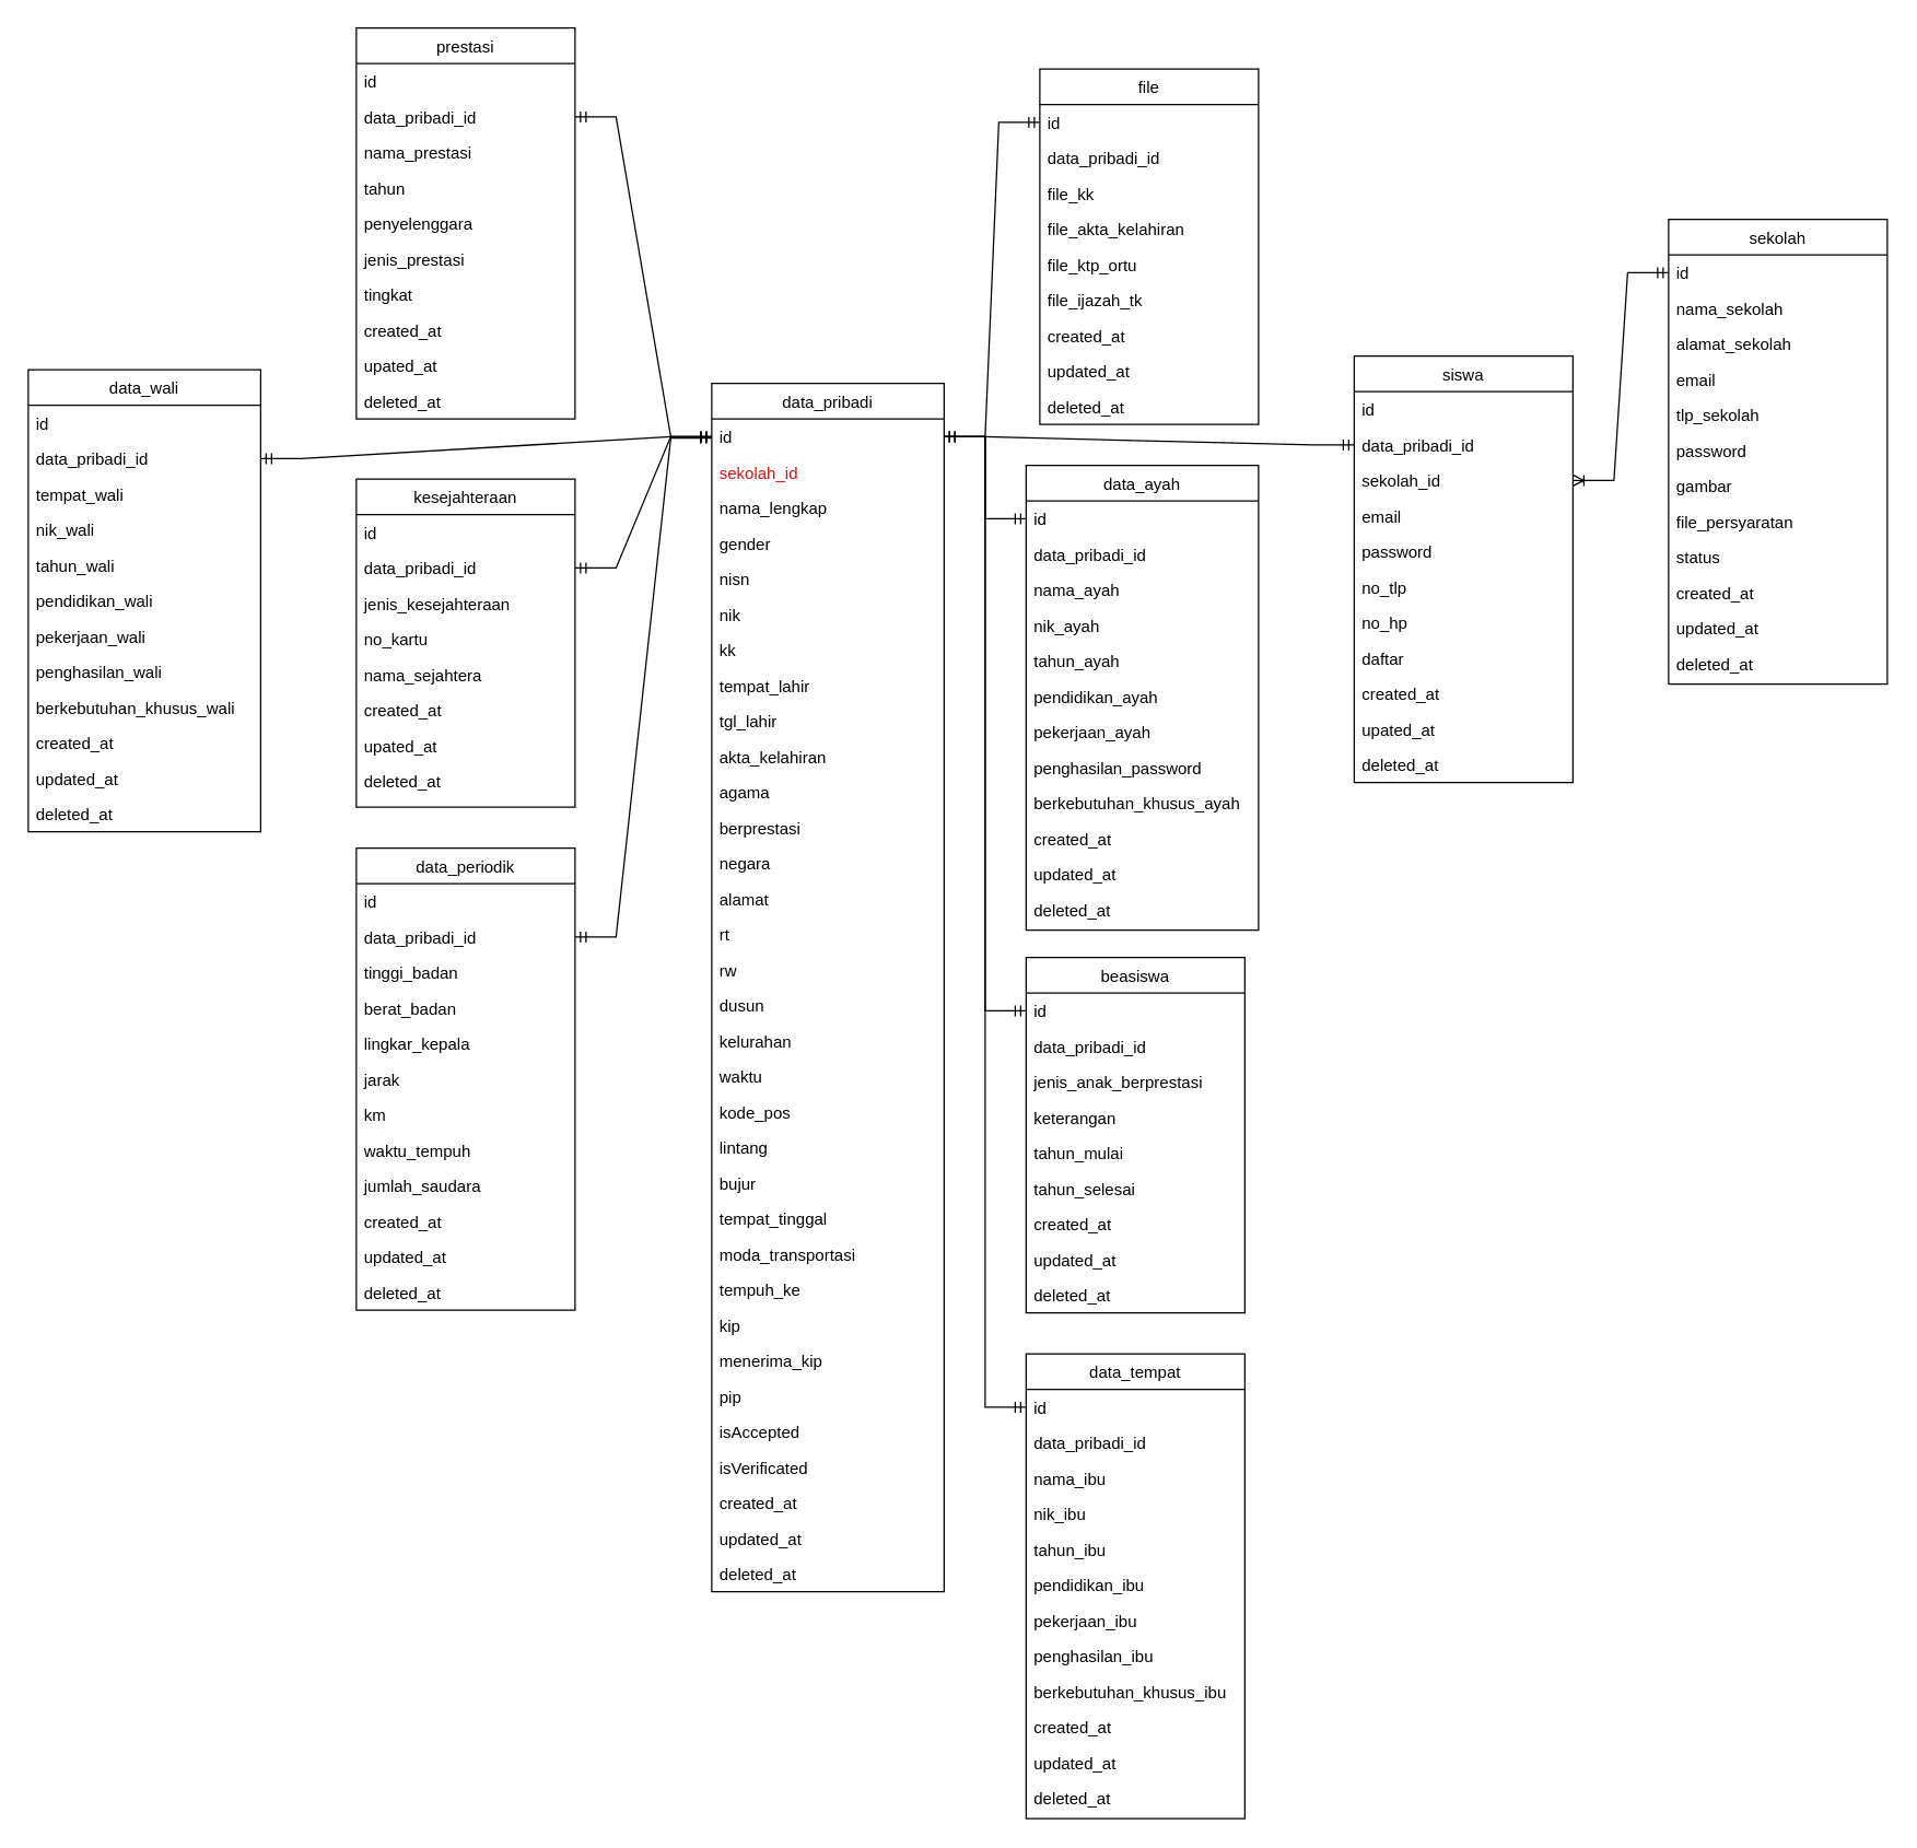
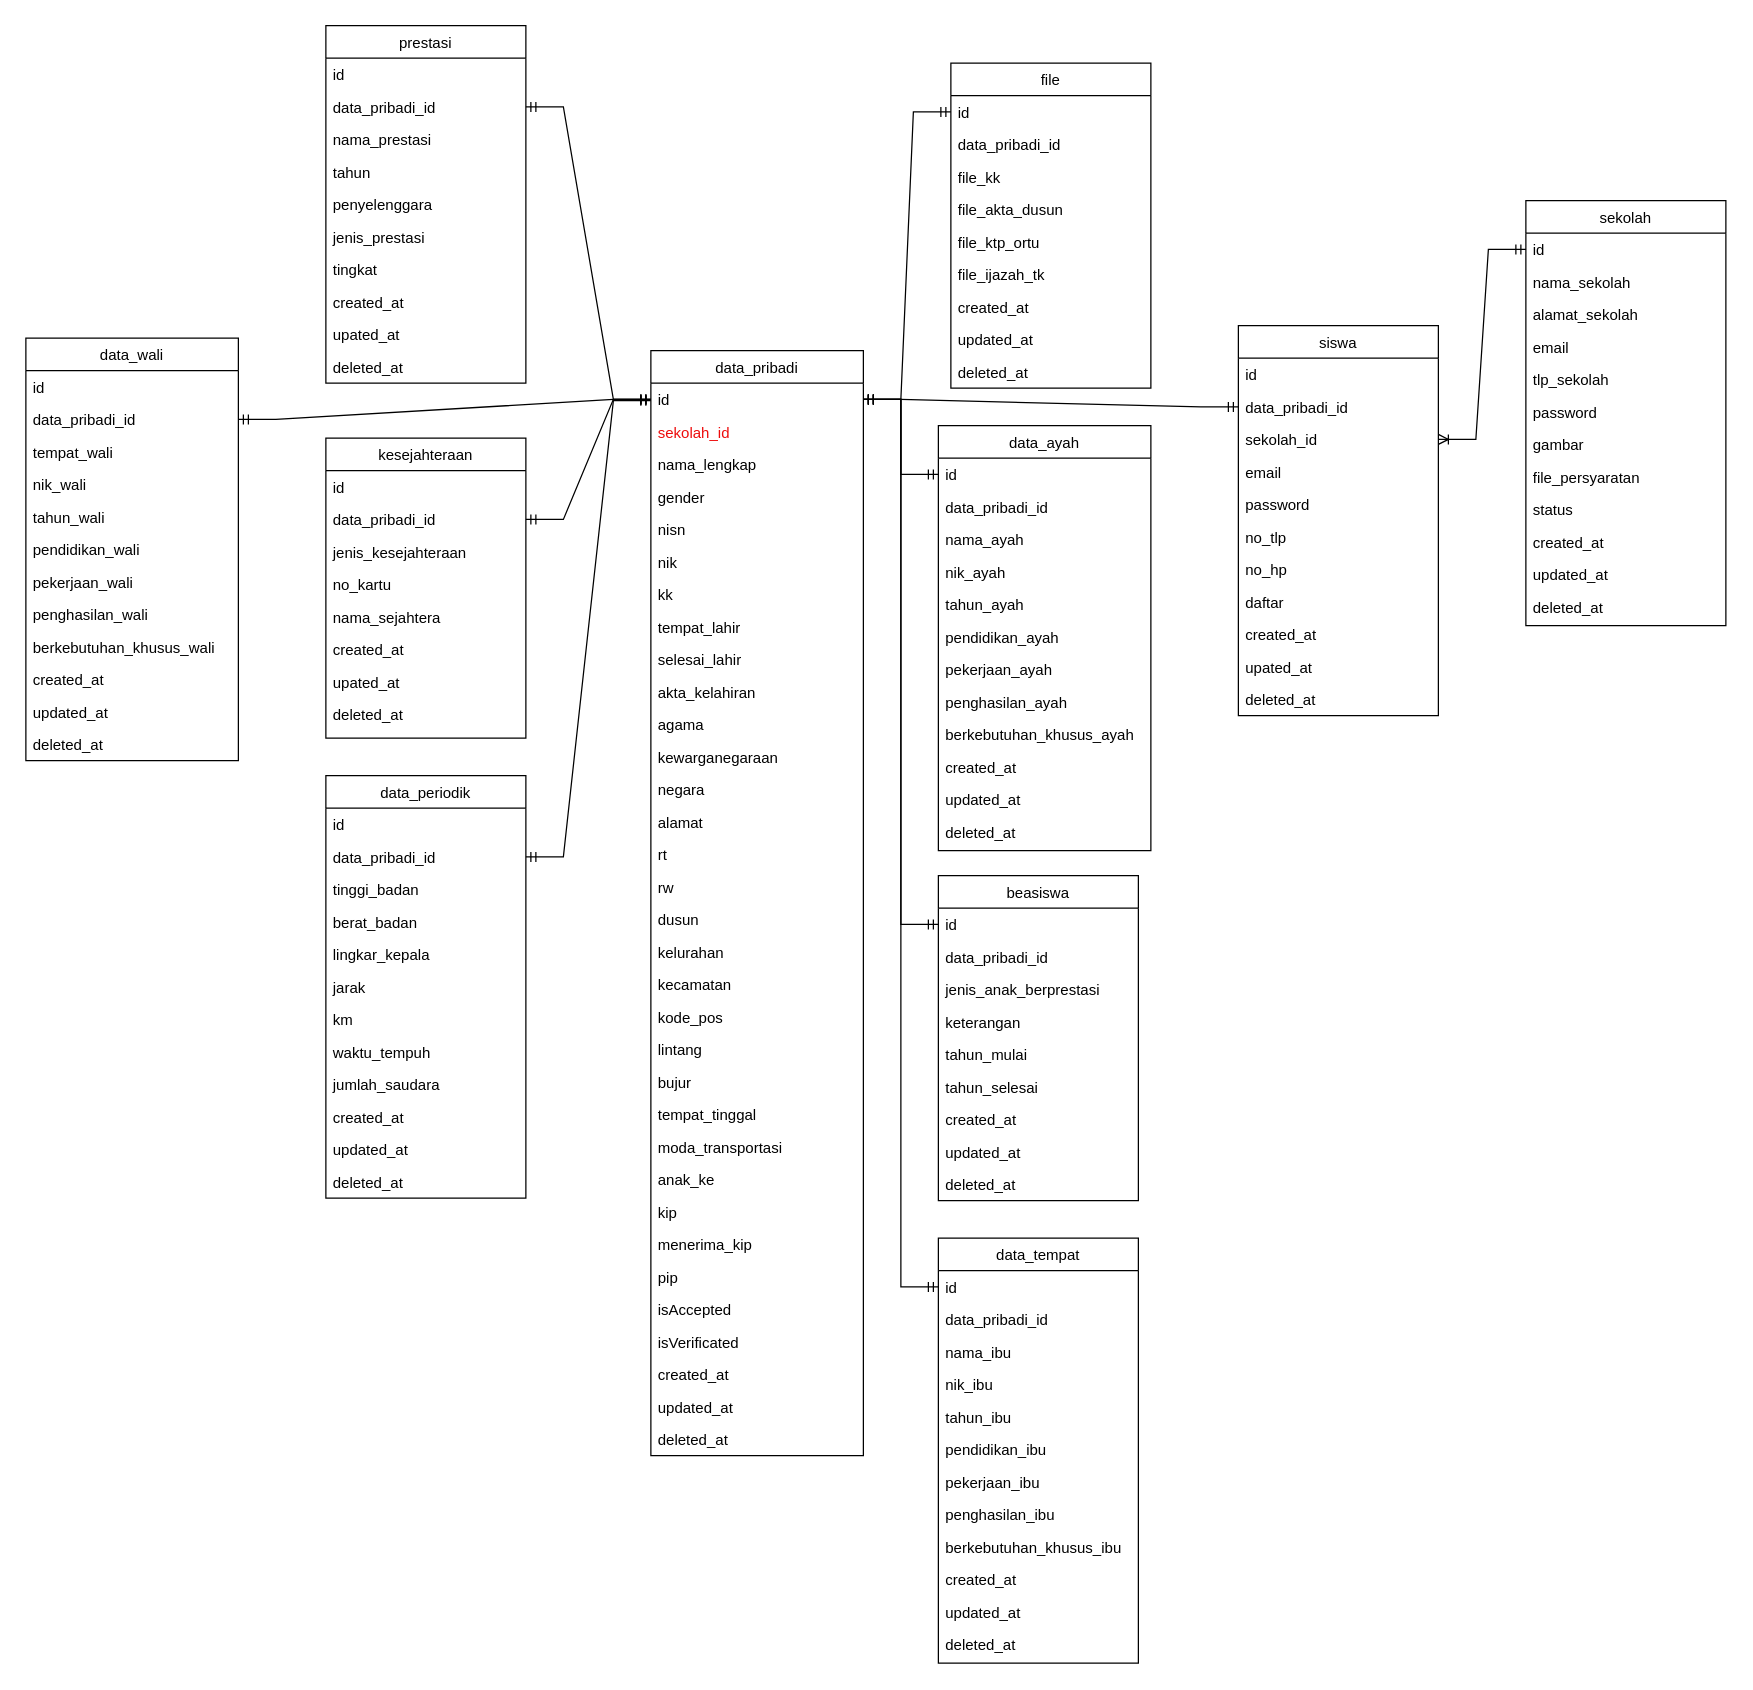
- <mxCell id="6" value="file_akta_kelahiran" style="text;align=left;verticalAlign=top;spacingLeft=4;spacingRight=4;overflow=hidden;rotatable=0;points=[[0,0.5],[1,0.5]];portConstraint=eastwest;" parent="2" vertex="1"><mxGeometry y="104" width="160" height="26" as="geometry" /></mxCell>
+ <mxCell id="6" value="file_akta_dusun" style="text;align=left;verticalAlign=top;spacingLeft=4;spacingRight=4;overflow=hidden;rotatable=0;points=[[0,0.5],[1,0.5]];portConstraint=eastwest;" parent="2" vertex="1"><mxGeometry y="104" width="160" height="26" as="geometry" /></mxCell>
- <mxCell id="96" value="tgl_lahir" style="text;align=left;verticalAlign=top;spacingLeft=4;spacingRight=4;overflow=hidden;rotatable=0;points=[[0,0.5],[1,0.5]];portConstraint=eastwest;rounded=0;shadow=0;html=0;" vertex="1" parent="87"><mxGeometry y="234" width="170" height="26" as="geometry" /></mxCell>
+ <mxCell id="96" value="selesai_lahir" style="text;align=left;verticalAlign=top;spacingLeft=4;spacingRight=4;overflow=hidden;rotatable=0;points=[[0,0.5],[1,0.5]];portConstraint=eastwest;rounded=0;shadow=0;html=0;" vertex="1" parent="87"><mxGeometry y="234" width="170" height="26" as="geometry" /></mxCell>
- <mxCell id="43" value="penghasilan_password" style="text;align=left;verticalAlign=top;spacingLeft=4;spacingRight=4;overflow=hidden;rotatable=0;points=[[0,0.5],[1,0.5]];portConstraint=eastwest;rounded=0;shadow=0;html=0;" vertex="1" parent="35"><mxGeometry y="208" width="170" height="26" as="geometry" /></mxCell>
+ <mxCell id="43" value="penghasilan_ayah" style="text;align=left;verticalAlign=top;spacingLeft=4;spacingRight=4;overflow=hidden;rotatable=0;points=[[0,0.5],[1,0.5]];portConstraint=eastwest;rounded=0;shadow=0;html=0;" vertex="1" parent="35"><mxGeometry y="208" width="170" height="26" as="geometry" /></mxCell>
- <mxCell id="99" value="berprestasi" style="text;align=left;verticalAlign=top;spacingLeft=4;spacingRight=4;overflow=hidden;rotatable=0;points=[[0,0.5],[1,0.5]];portConstraint=eastwest;rounded=0;shadow=0;html=0;" vertex="1" parent="87"><mxGeometry y="312" width="170" height="26" as="geometry" /></mxCell>
+ <mxCell id="99" value="kewarganegaraan" style="text;align=left;verticalAlign=top;spacingLeft=4;spacingRight=4;overflow=hidden;rotatable=0;points=[[0,0.5],[1,0.5]];portConstraint=eastwest;rounded=0;shadow=0;html=0;" vertex="1" parent="87"><mxGeometry y="312" width="170" height="26" as="geometry" /></mxCell>
- <mxCell id="106" value="waktu" style="text;align=left;verticalAlign=top;spacingLeft=4;spacingRight=4;overflow=hidden;rotatable=0;points=[[0,0.5],[1,0.5]];portConstraint=eastwest;rounded=0;shadow=0;html=0;" vertex="1" parent="87"><mxGeometry y="494" width="170" height="26" as="geometry" /></mxCell>
+ <mxCell id="106" value="kecamatan" style="text;align=left;verticalAlign=top;spacingLeft=4;spacingRight=4;overflow=hidden;rotatable=0;points=[[0,0.5],[1,0.5]];portConstraint=eastwest;rounded=0;shadow=0;html=0;" vertex="1" parent="87"><mxGeometry y="494" width="170" height="26" as="geometry" /></mxCell>
- <mxCell id="112" value="tempuh_ke" style="text;align=left;verticalAlign=top;spacingLeft=4;spacingRight=4;overflow=hidden;rotatable=0;points=[[0,0.5],[1,0.5]];portConstraint=eastwest;rounded=0;shadow=0;html=0;" vertex="1" parent="87"><mxGeometry y="650" width="170" height="26" as="geometry" /></mxCell>
+ <mxCell id="112" value="anak_ke" style="text;align=left;verticalAlign=top;spacingLeft=4;spacingRight=4;overflow=hidden;rotatable=0;points=[[0,0.5],[1,0.5]];portConstraint=eastwest;rounded=0;shadow=0;html=0;" vertex="1" parent="87"><mxGeometry y="650" width="170" height="26" as="geometry" /></mxCell>
